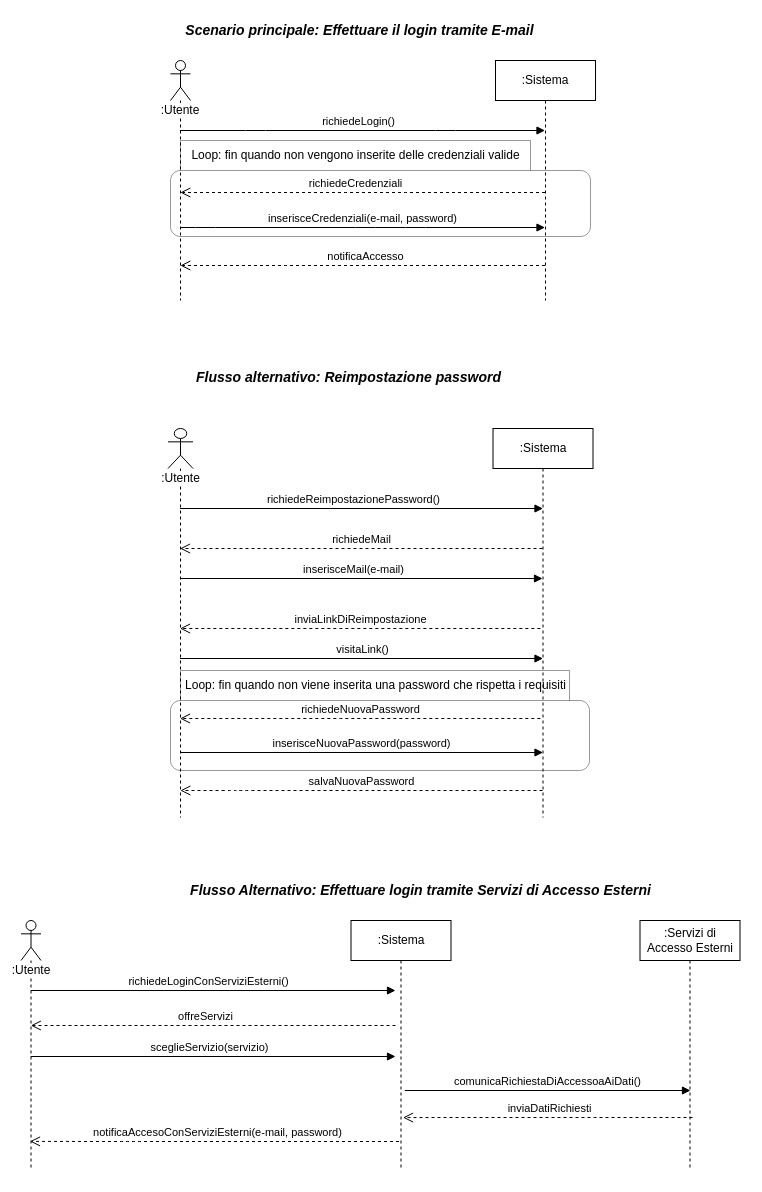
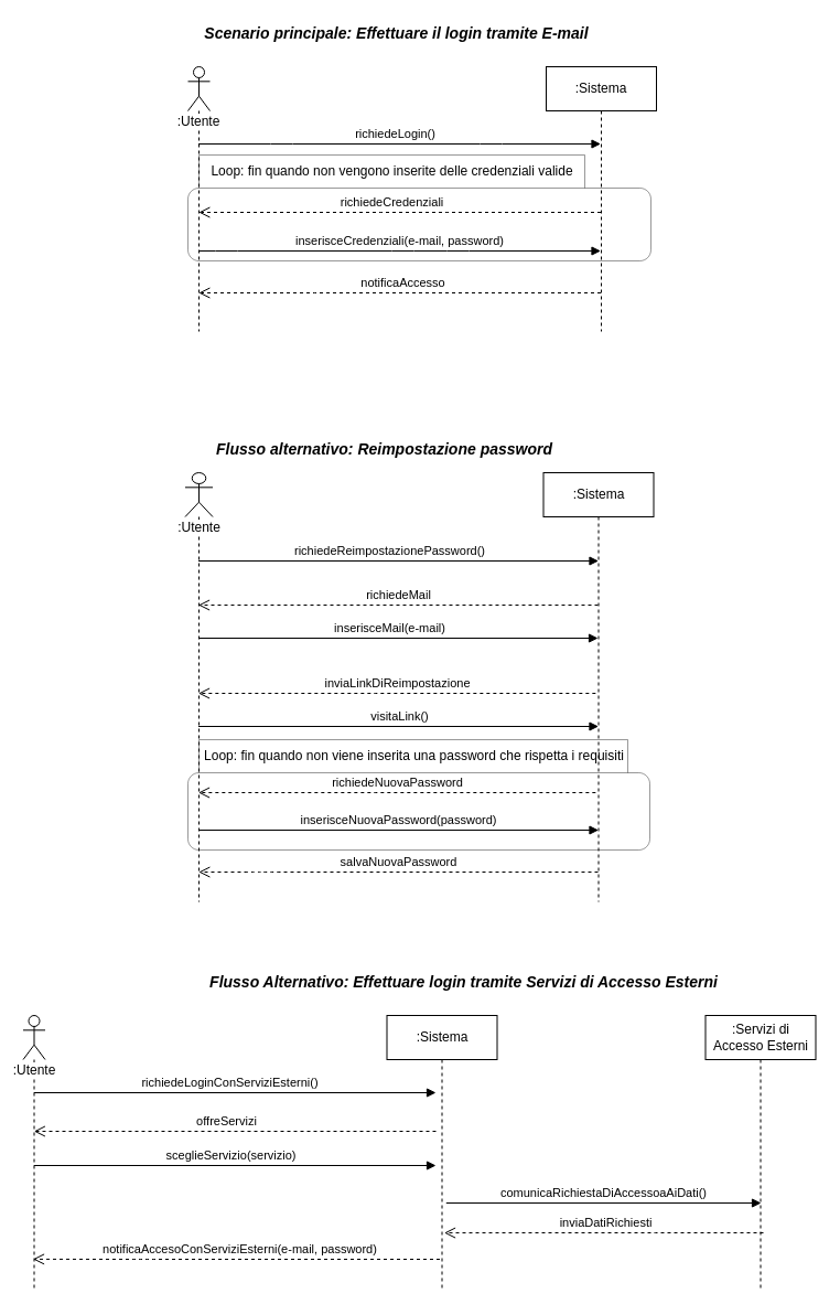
- <mxCell id="9" value="&lt;font style=&quot;font-size: 14px&quot;&gt;&lt;i&gt;&lt;b&gt;Flusso alternativo: Reimpostazione password&lt;/b&gt;&lt;/i&gt;&lt;/font&gt;" style="text;html=1;align=center;verticalAlign=middle;resizable=0;points=[];;autosize=1;" parent="1" vertex="1"><mxGeometry x="187.5" y="367" width="320" height="20" as="geometry" /></mxCell>
+ <mxCell id="9" value="&lt;font style=&quot;font-size: 14px&quot;&gt;&lt;i&gt;&lt;b&gt;Flusso alternativo: Reimpostazione password&lt;/b&gt;&lt;/i&gt;&lt;/font&gt;" style="text;html=1;align=center;verticalAlign=middle;resizable=0;points=[];;autosize=1;" parent="1" vertex="1"><mxGeometry x="187.5" y="397" width="320" height="20" as="geometry" /></mxCell>
